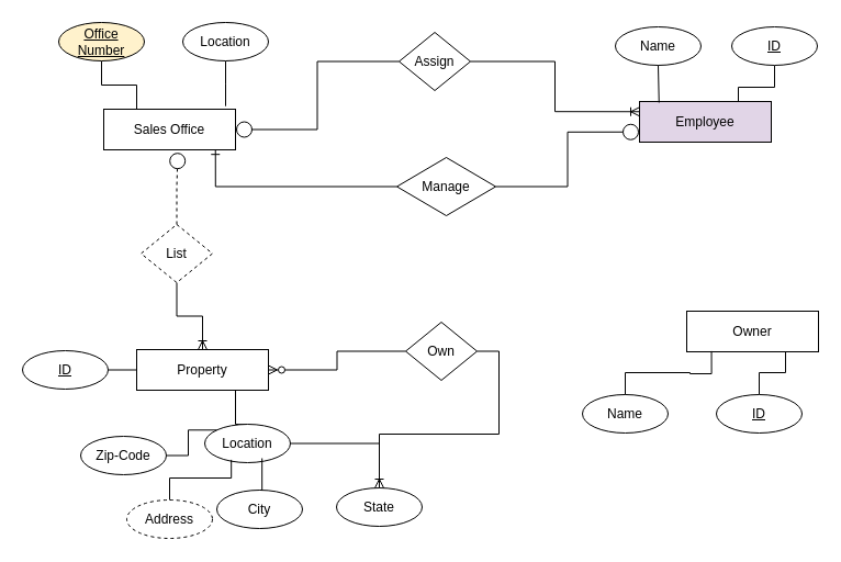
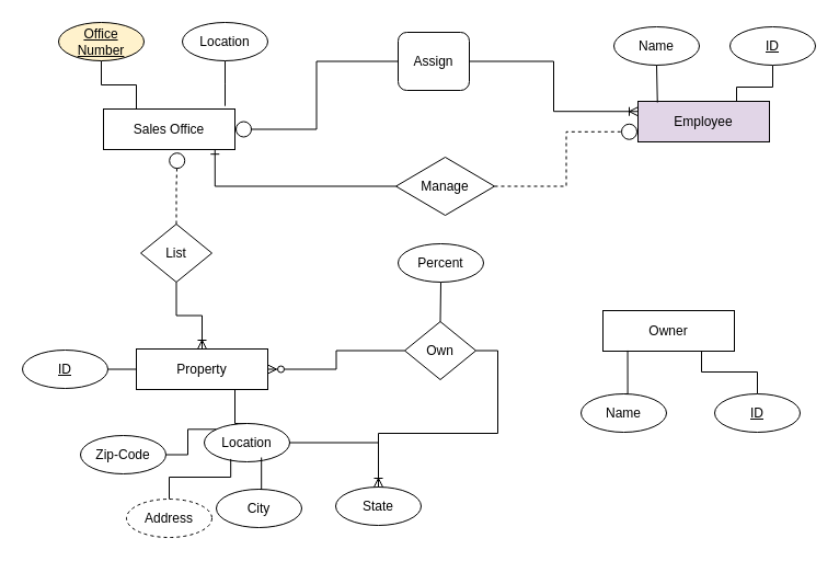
- <mxCell id="38" value="Assign" style="rhombus;whiteSpace=wrap;html=1;" vertex="1" parent="1"><mxGeometry x="363" y="29" width="65" height="53" as="geometry" /></mxCell>
+ <mxCell id="38" value="Assign" style="whiteSpace=wrap;html=1;rounded=1;" vertex="1" parent="1"><mxGeometry x="363" y="29" width="65" height="53" as="geometry" /></mxCell>
- <mxCell id="39" style="edgeStyle=orthogonalEdgeStyle;rounded=0;orthogonalLoop=1;jettySize=auto;html=1;exitX=1;exitY=0.5;exitDx=0;exitDy=0;entryX=0;entryY=0.75;entryDx=0;entryDy=0;endArrow=circle;endFill=0;" edge="1" parent="1" source="40" target="3"><mxGeometry relative="1" as="geometry" /></mxCell>
+ <mxCell id="39" style="edgeStyle=orthogonalEdgeStyle;rounded=0;orthogonalLoop=1;jettySize=auto;html=1;exitX=1;exitY=0.5;exitDx=0;exitDy=0;entryX=0;entryY=0.75;entryDx=0;entryDy=0;endArrow=circle;endFill=0;dashed=1;" edge="1" parent="1" source="40" target="3"><mxGeometry relative="1" as="geometry" /></mxCell>
- <mxCell id="34" value="List" style="rhombus;whiteSpace=wrap;html=1;dashed=1;" vertex="1" parent="1"><mxGeometry x="128" y="204" width="65" height="53" as="geometry" /></mxCell>
+ <mxCell id="34" value="List" style="rhombus;whiteSpace=wrap;html=1;" vertex="1" parent="1"><mxGeometry x="128" y="204" width="65" height="53" as="geometry" /></mxCell>
+ <mxCell id="43" value="Percent" style="ellipse;whiteSpace=wrap;html=1;" vertex="1" parent="1"><mxGeometry x="363" y="222" width="78" height="35" as="geometry" /></mxCell>
+ <mxCell id="42" style="edgeStyle=orthogonalEdgeStyle;rounded=0;orthogonalLoop=1;jettySize=auto;html=1;exitX=0.5;exitY=1;exitDx=0;exitDy=0;entryX=0.5;entryY=0;entryDx=0;entryDy=0;endArrow=none;endFill=0;" edge="1" parent="1" source="43" target="32"><mxGeometry relative="1" as="geometry" /></mxCell>
- <mxCell id="5" value="Owner" style="rounded=0;whiteSpace=wrap;html=1;" vertex="1" parent="1"><mxGeometry x="625" y="283" width="120" height="37" as="geometry" /></mxCell>
+ <mxCell id="5" value="Owner" style="rounded=0;whiteSpace=wrap;html=1;" vertex="1" parent="1"><mxGeometry x="550" y="283" width="120" height="37" as="geometry" /></mxCell>
